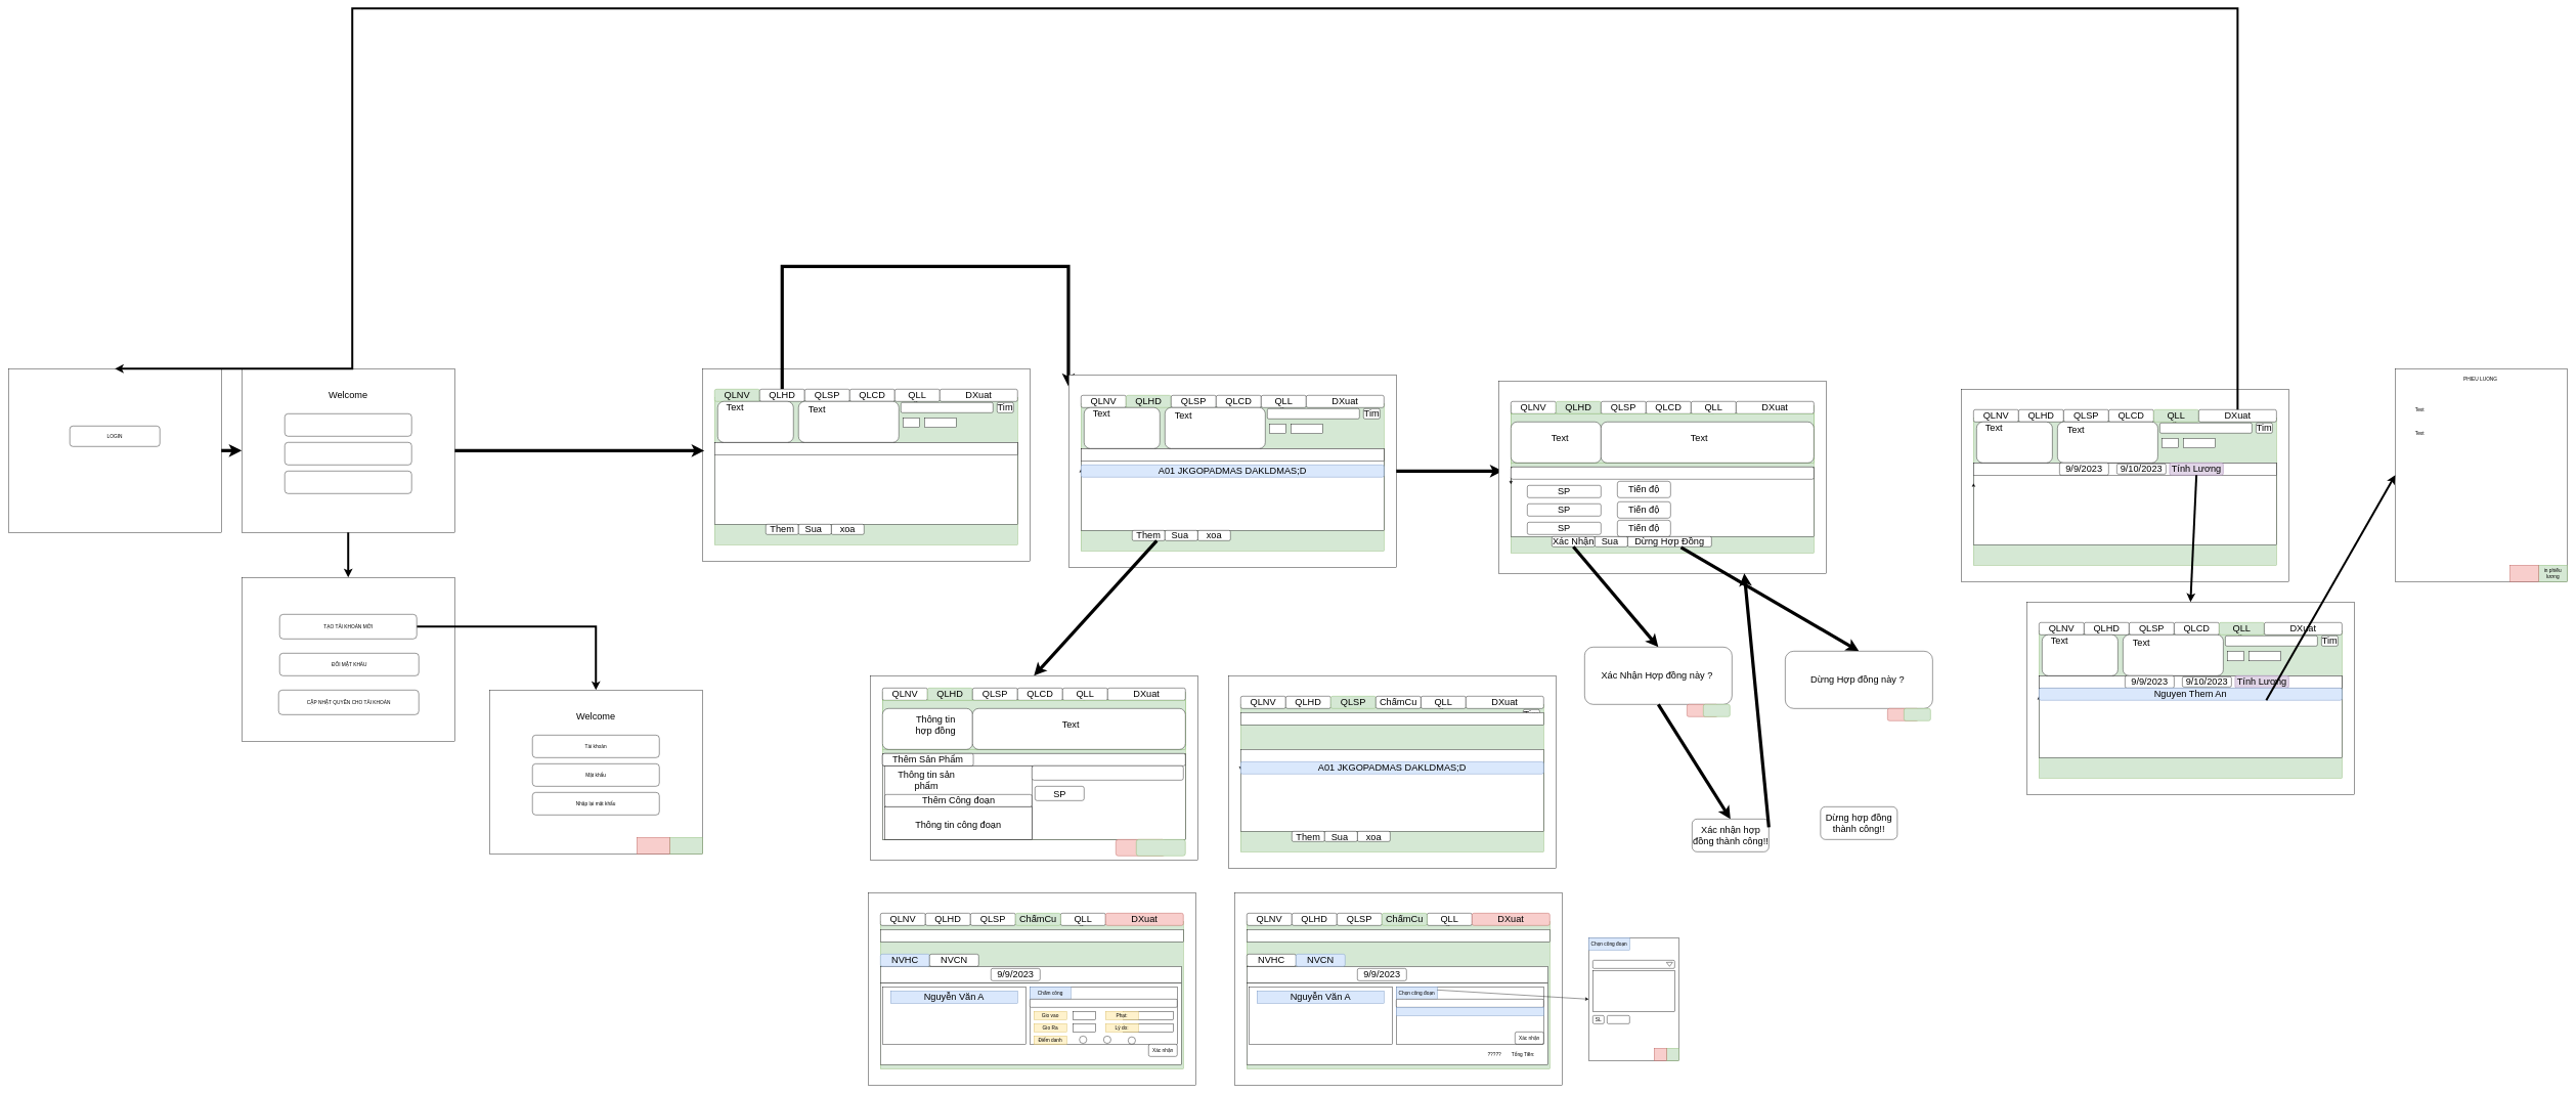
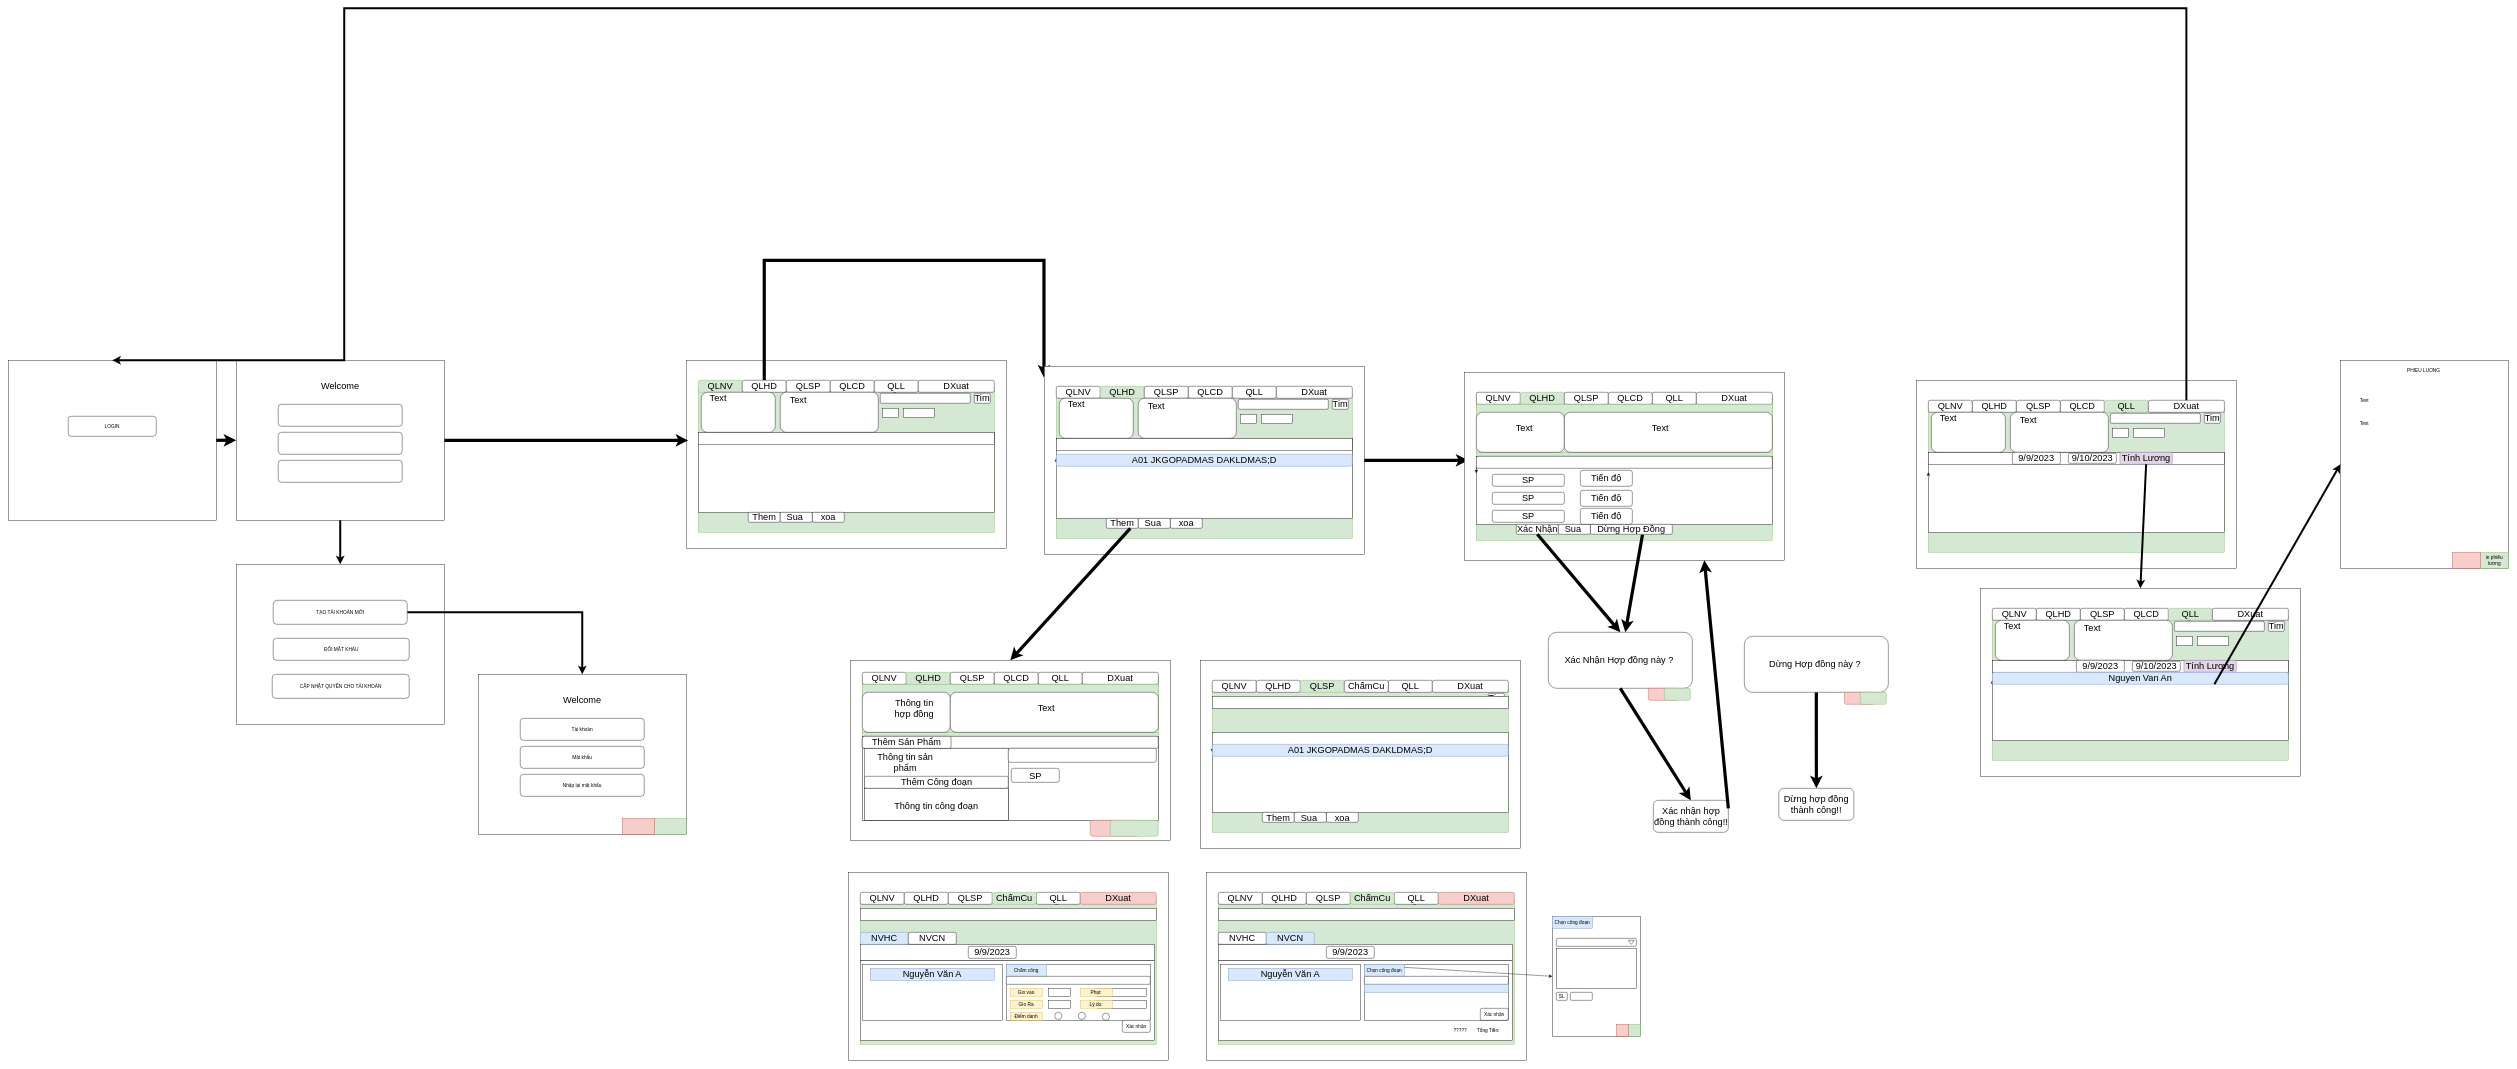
- <mxCell id="95" value="" style="endArrow=classic;html=1;rounded=0;fontSize=23;strokeWidth=8;exitX=0.636;exitY=1.05;exitDx=0;exitDy=0;exitPerimeter=0;entryX=0.5;entryY=0;entryDx=0;entryDy=0;" parent="1" source="72" target="97" edge="1"><mxGeometry width="50" height="50" relative="1" as="geometry"><mxPoint x="4410" y="1490" as="sourcePoint" /><mxPoint x="4570" y="1550" as="targetPoint" /></mxGeometry></mxCell>
+ <mxCell id="95" value="" style="endArrow=classic;html=1;rounded=0;fontSize=23;strokeWidth=8;exitX=0.636;exitY=1.05;exitDx=0;exitDy=0;exitPerimeter=0;" parent="1" source="72" target="82" edge="1"><mxGeometry width="50" height="50" relative="1" as="geometry"><mxPoint x="4410" y="1490" as="sourcePoint" /><mxPoint x="4570" y="1550" as="targetPoint" /></mxGeometry></mxCell>
- <mxCell id="273" value="Nguyen Them An" style="rounded=1;whiteSpace=wrap;html=1;fontSize=23;fillColor=#dae8fc;strokeColor=#6c8ebf;" parent="1" vertex="1"><mxGeometry x="4980" y="1680" width="740" height="30" as="geometry" /></mxCell>
+ <mxCell id="273" value="Nguyen Van An" style="rounded=1;whiteSpace=wrap;html=1;fontSize=23;fillColor=#dae8fc;strokeColor=#6c8ebf;" parent="1" vertex="1"><mxGeometry x="4980" y="1680" width="740" height="30" as="geometry" /></mxCell>
+ <mxCell id="96" style="edgeStyle=orthogonalEdgeStyle;rounded=0;orthogonalLoop=1;jettySize=auto;html=1;exitX=0.5;exitY=1;exitDx=0;exitDy=0;fontSize=23;strokeWidth=8;" parent="1" source="97" target="100" edge="1"><mxGeometry relative="1" as="geometry"><mxPoint x="4540" y="1880" as="targetPoint" /></mxGeometry></mxCell>
